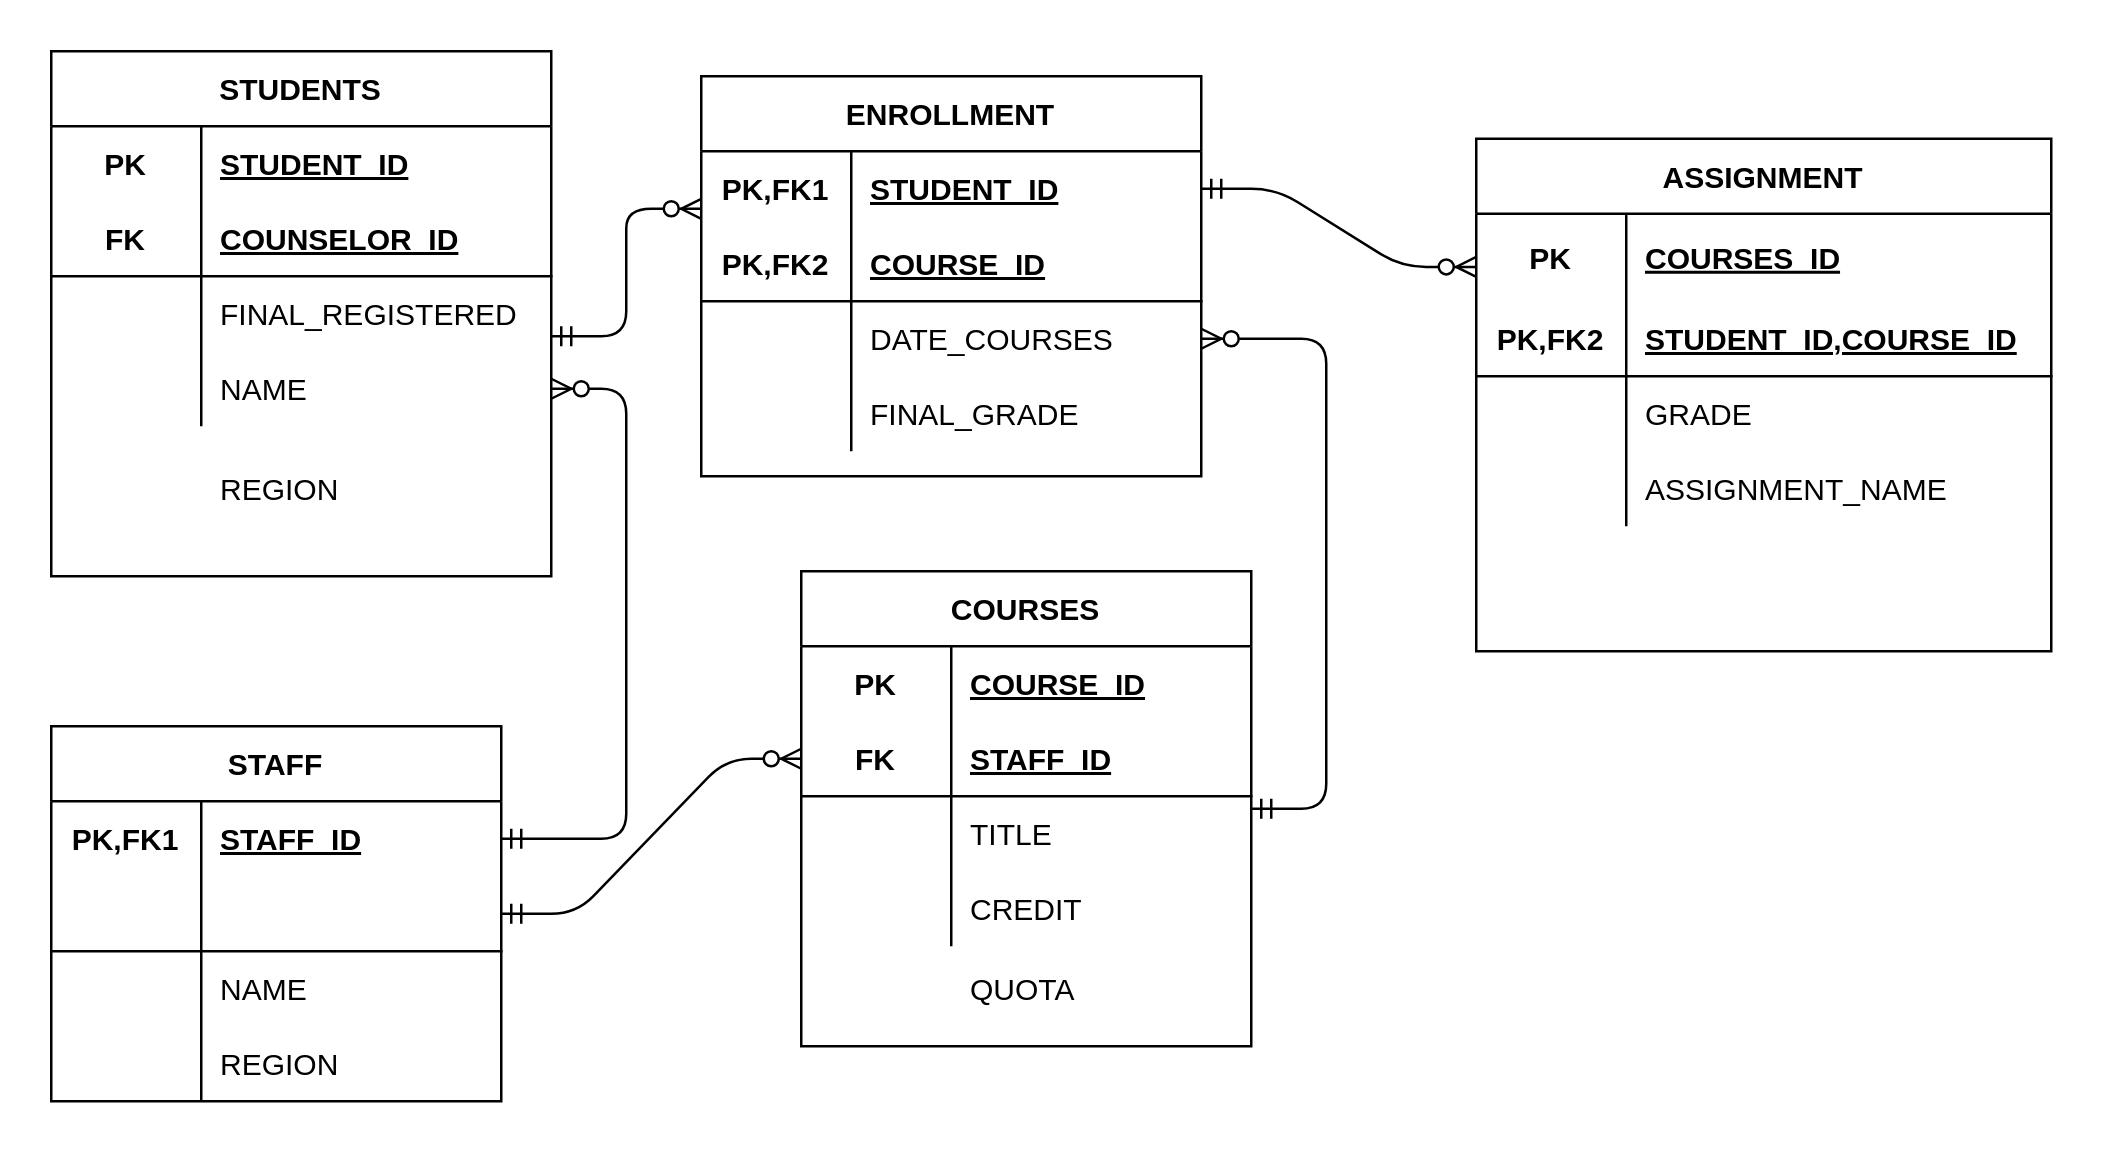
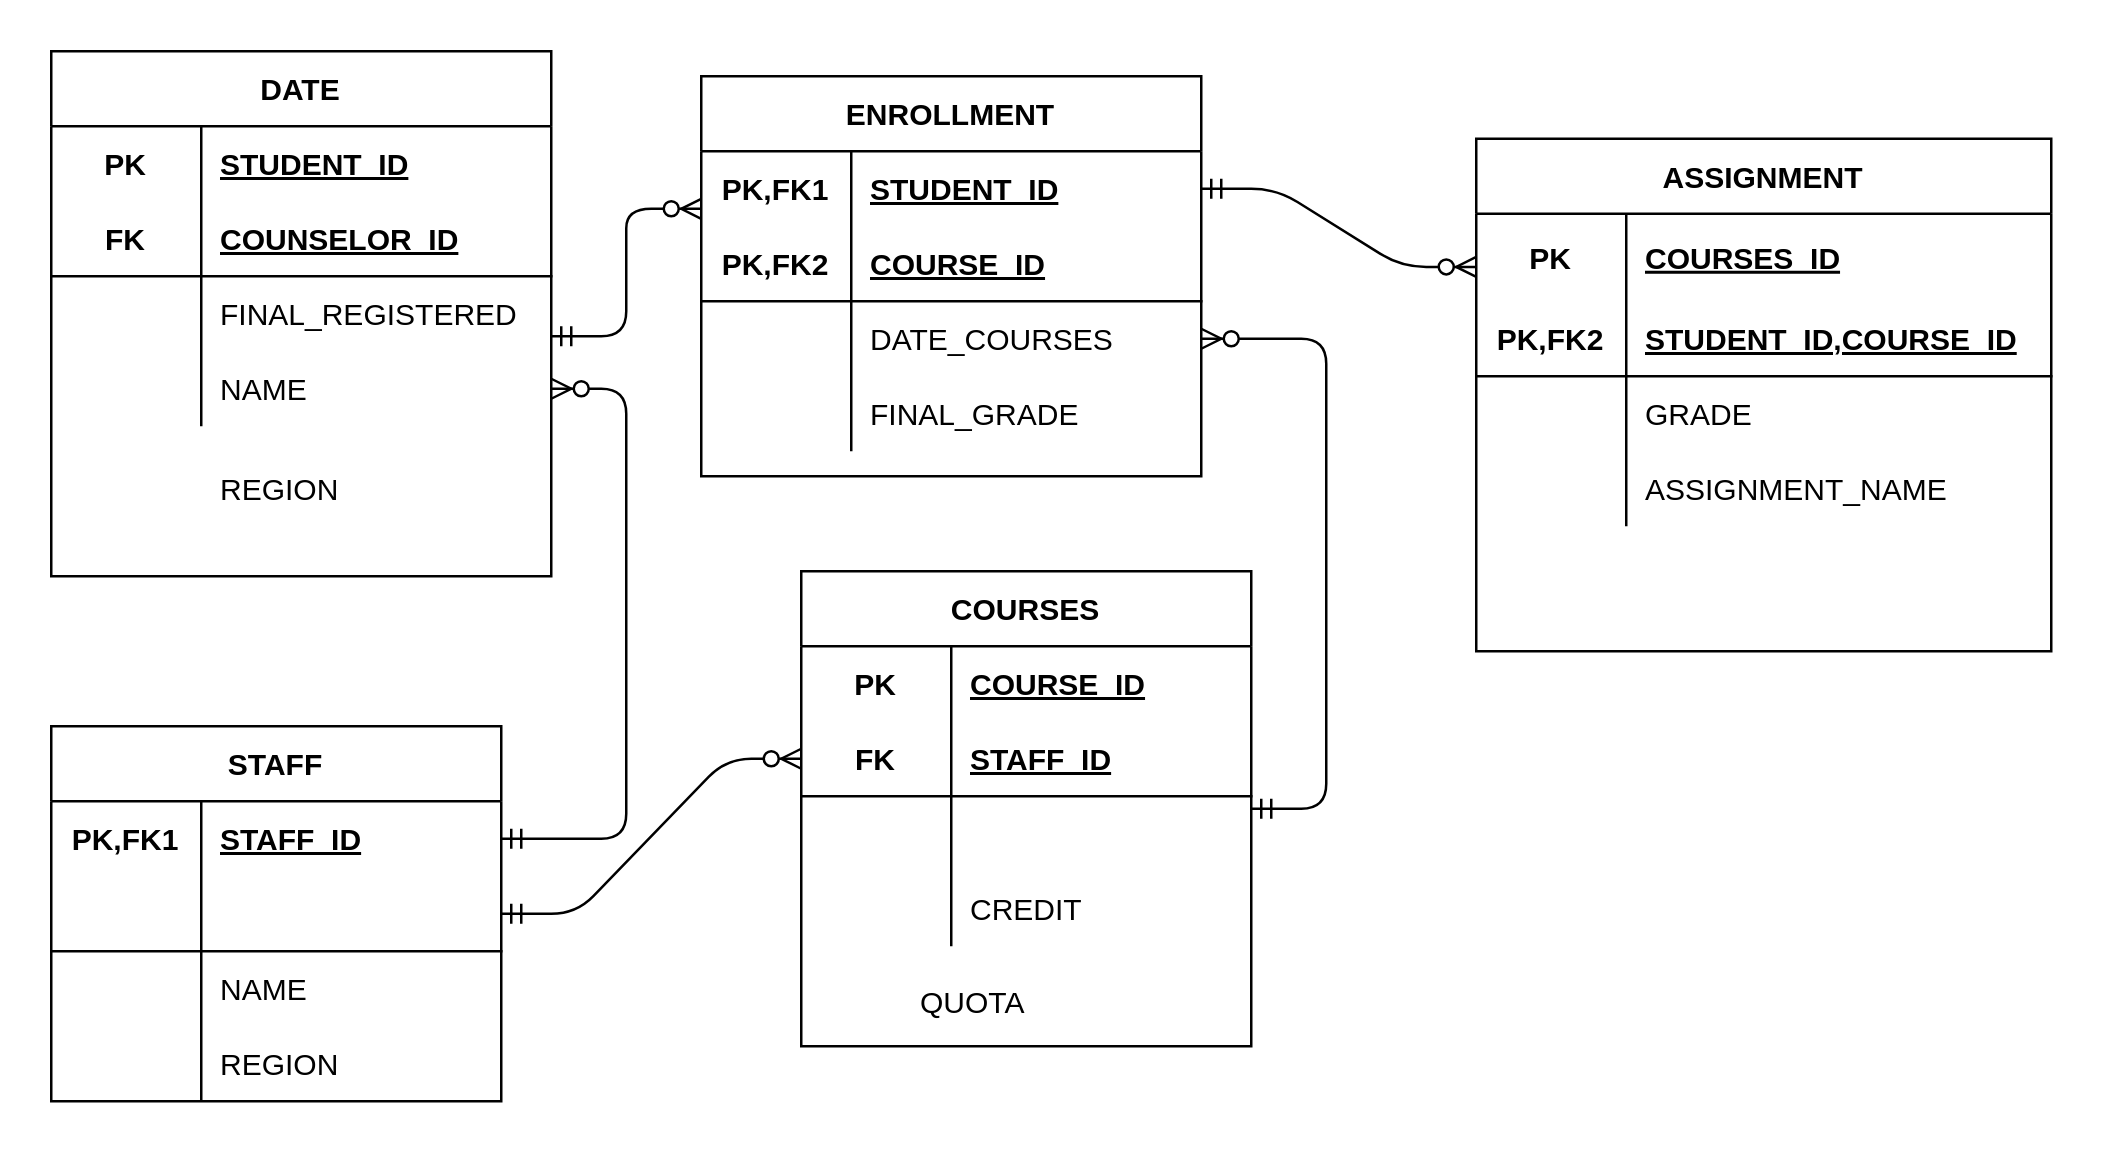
- <mxCell id="7" value="STUDENTS" style="shape=table;startSize=30;container=1;collapsible=1;childLayout=tableLayout;fixedRows=1;rowLines=0;fontStyle=1;align=center;resizeLast=1;" vertex="1" parent="1"><mxGeometry x="20" y="20" width="200" height="210" as="geometry" /></mxCell>
+ <mxCell id="7" value="DATE" style="shape=table;startSize=30;container=1;collapsible=1;childLayout=tableLayout;fixedRows=1;rowLines=0;fontStyle=1;align=center;resizeLast=1;" vertex="1" parent="1"><mxGeometry x="20" y="20" width="200" height="210" as="geometry" /></mxCell>
- <mxCell id="57" value="TITLE" style="shape=partialRectangle;connectable=0;fillColor=none;top=0;left=0;bottom=0;right=0;align=left;spacingLeft=6;overflow=hidden;" vertex="1" parent="55"><mxGeometry x="60" width="120" height="30" as="geometry" /></mxCell>
- <mxCell id="62" value="QUOTA" style="shape=partialRectangle;connectable=0;fillColor=none;top=0;left=0;bottom=0;right=0;align=left;spacingLeft=6;overflow=hidden;" vertex="1" parent="1"><mxGeometry x="380" y="380" width="120" height="30" as="geometry" /></mxCell>
+ <mxCell id="62" value="QUOTA" style="shape=partialRectangle;connectable=0;fillColor=none;top=0;left=0;bottom=0;right=0;align=left;spacingLeft=6;overflow=hidden;" vertex="1" parent="1"><mxGeometry x="360" y="385" width="120" height="30" as="geometry" /></mxCell>
